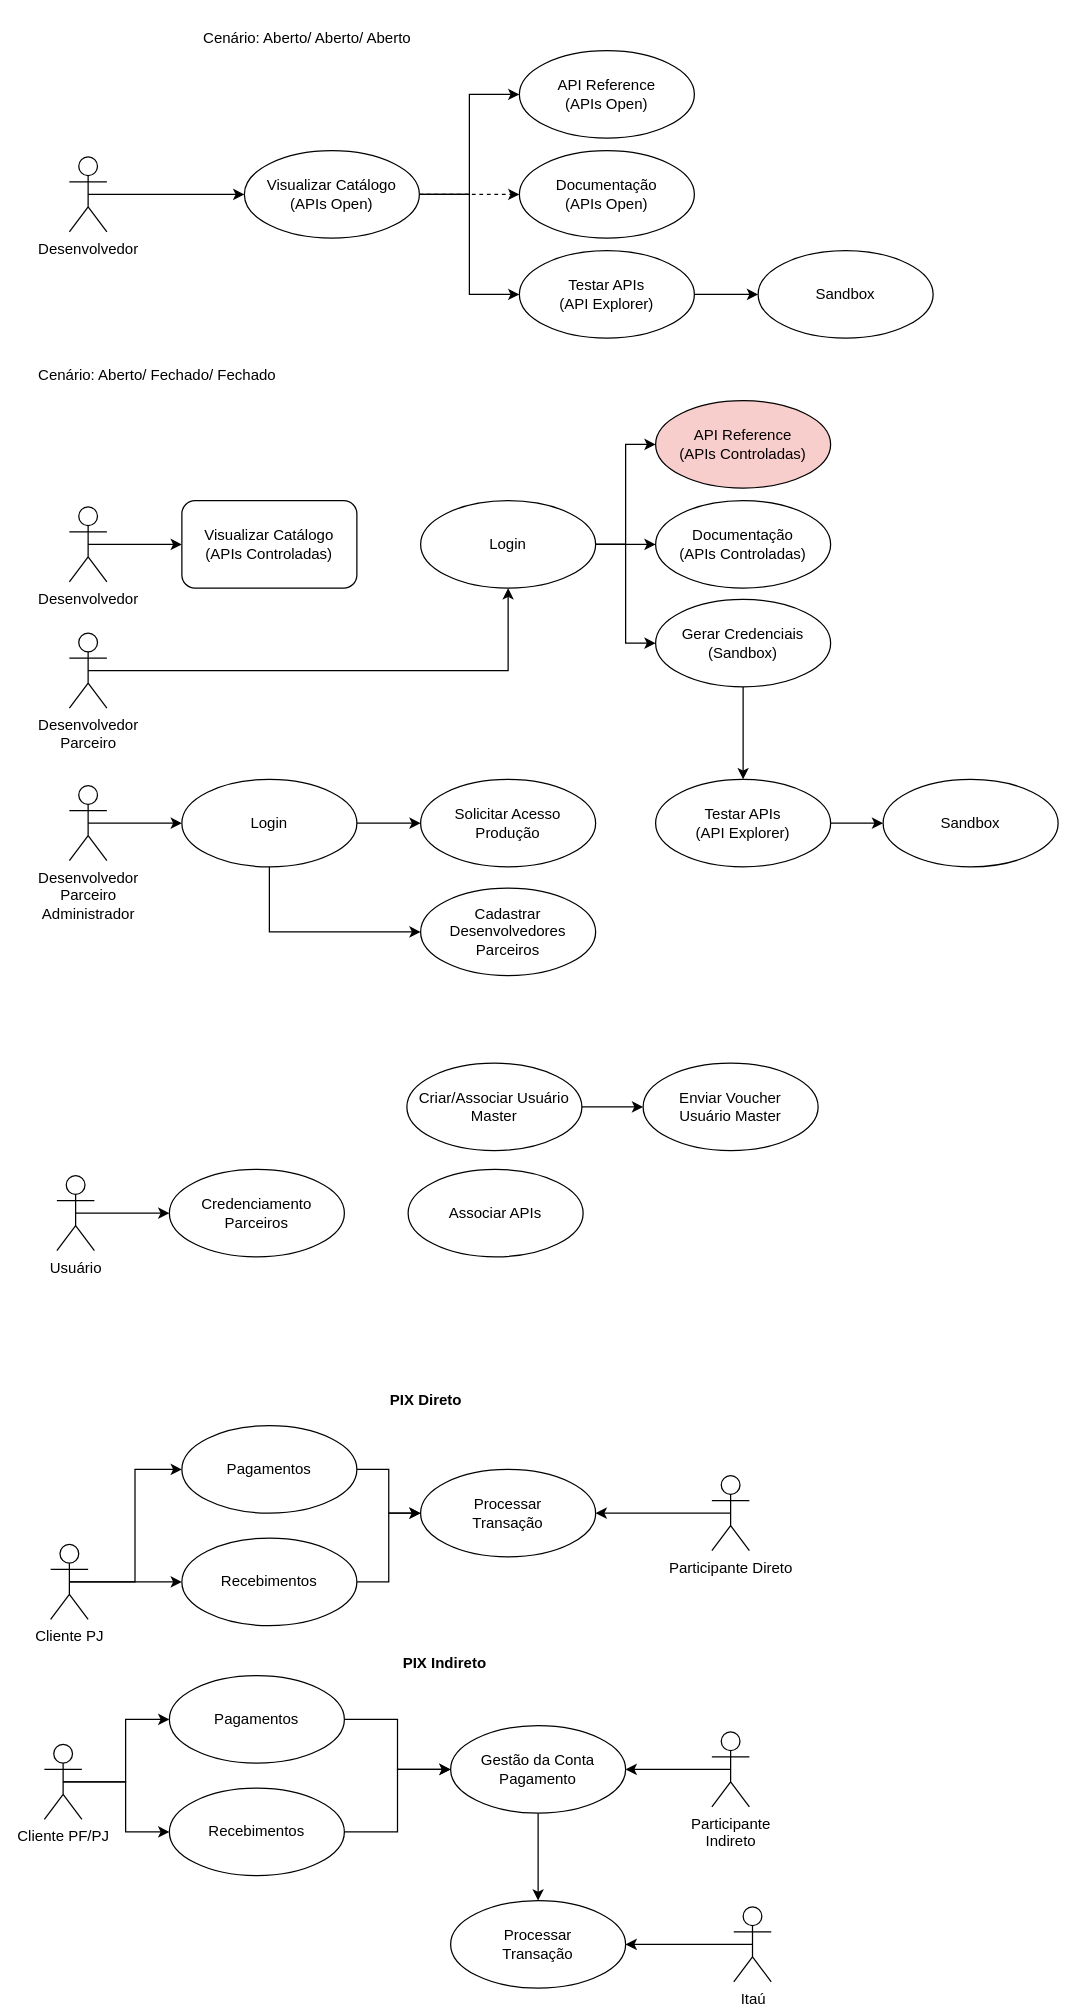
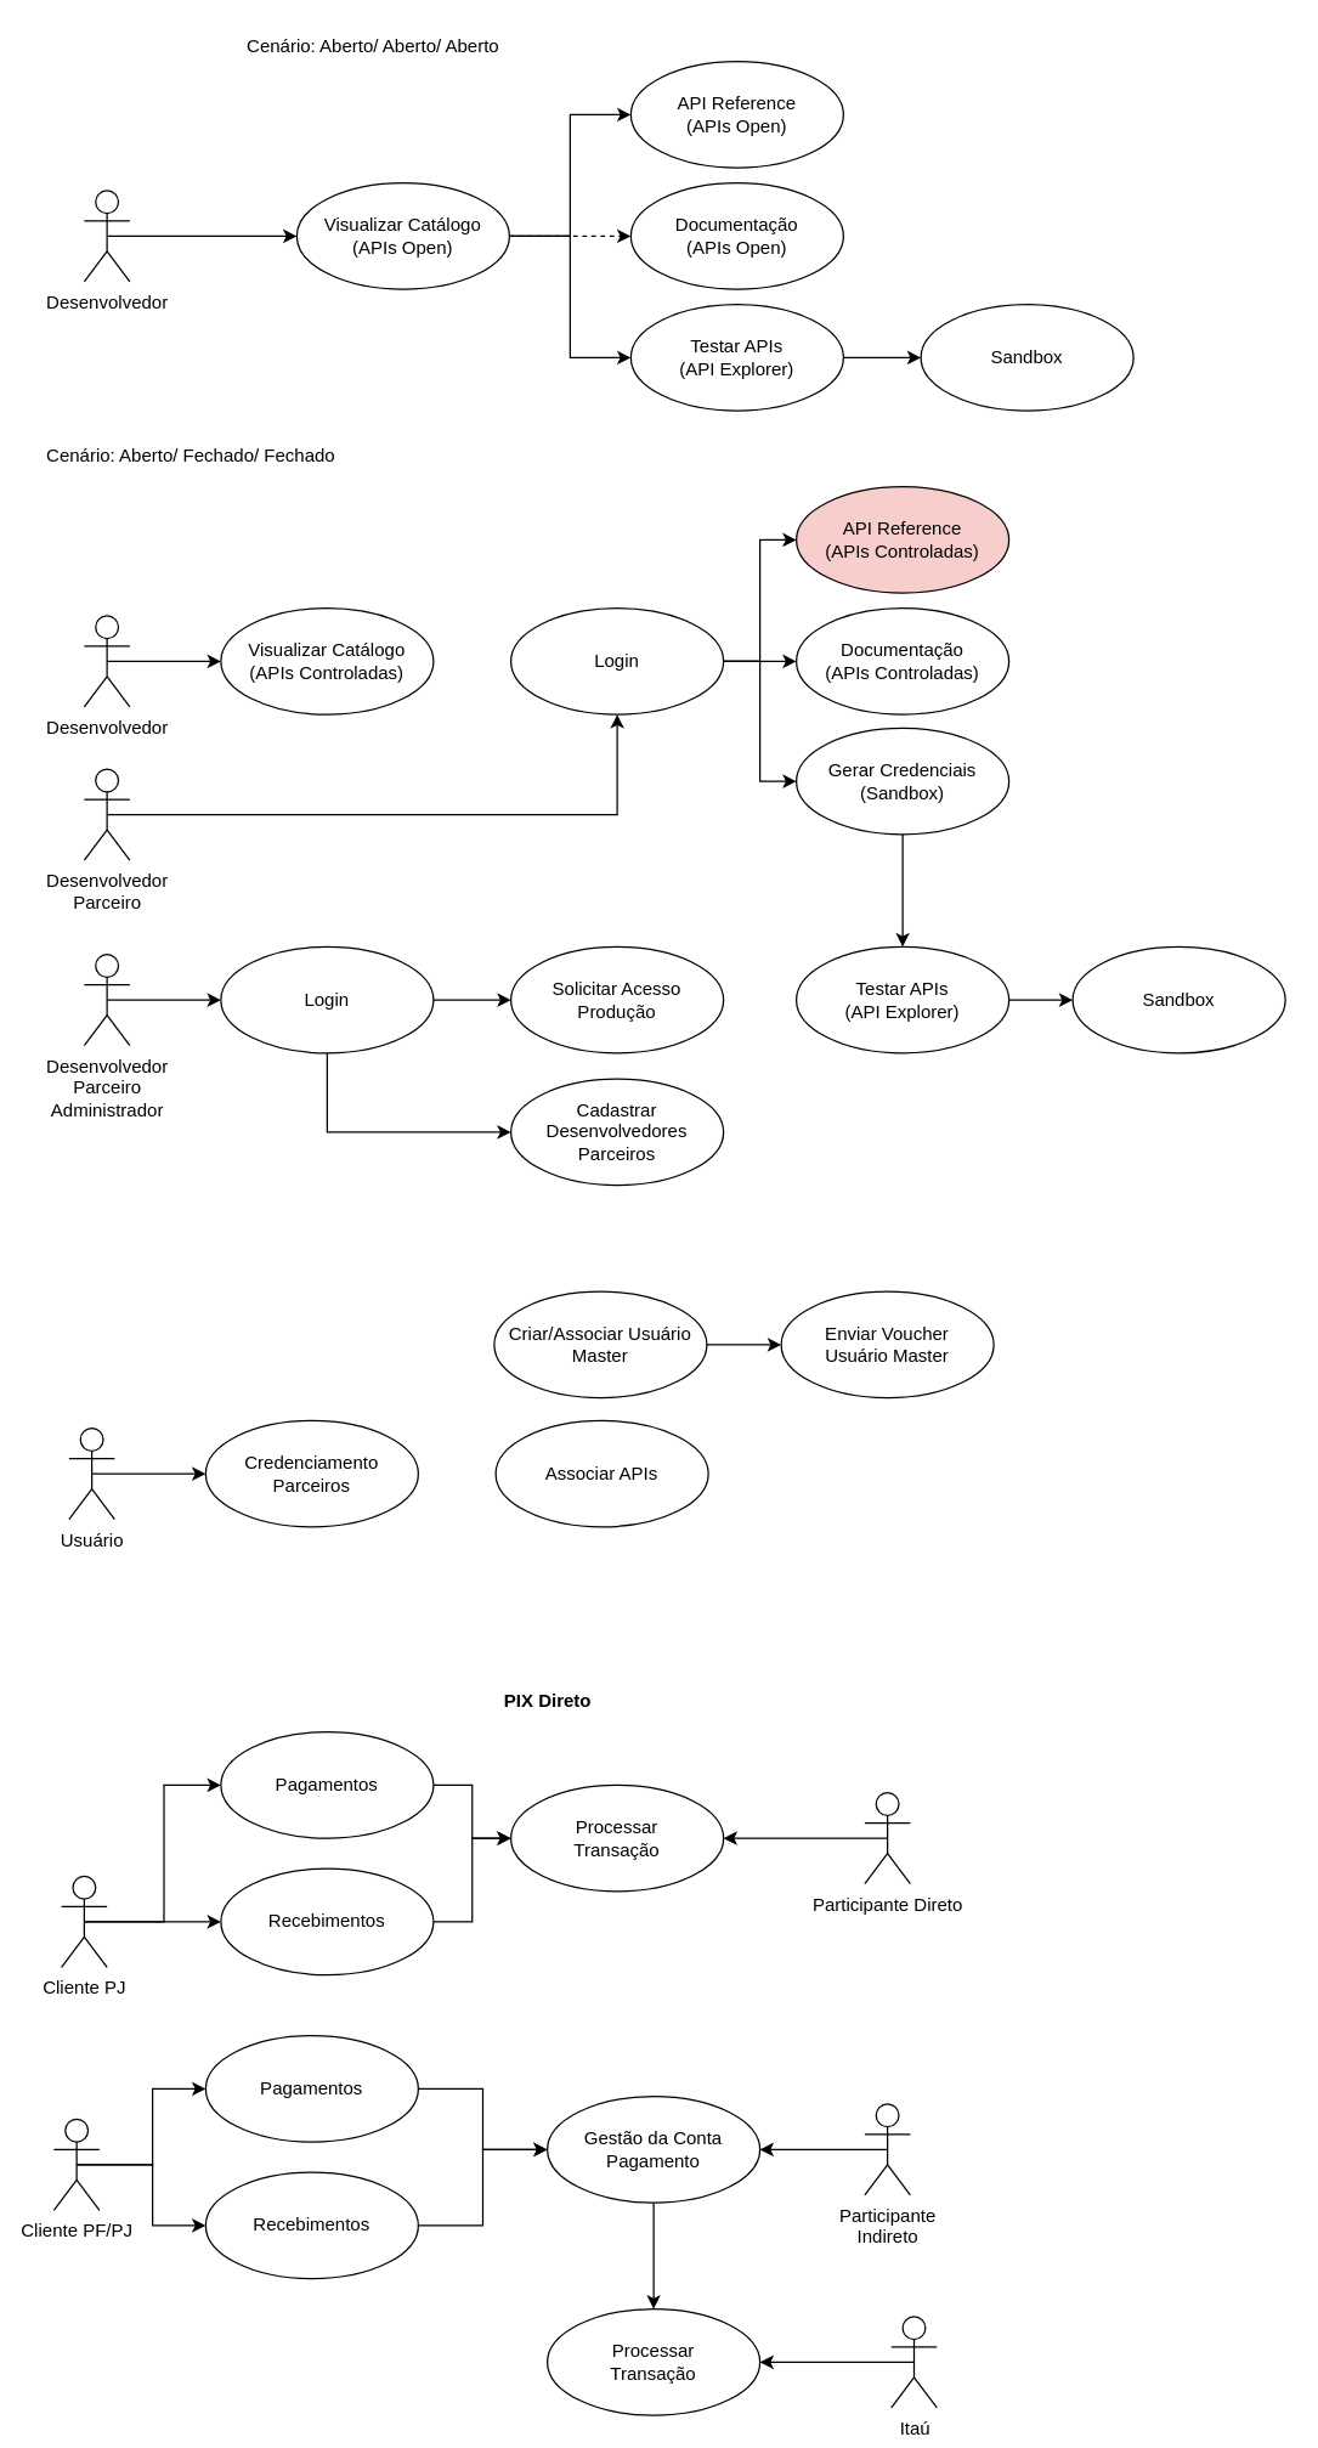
- <mxCell id="24" value="Visualizar Catálogo&lt;br&gt;(APIs Controladas)" style="whiteSpace=wrap;html=1;rounded=1;" vertex="1" parent="1"><mxGeometry x="145" y="400" width="140" height="70" as="geometry" /></mxCell>
+ <mxCell id="24" value="Visualizar Catálogo&lt;br&gt;(APIs Controladas)" style="ellipse;whiteSpace=wrap;html=1;" vertex="1" parent="1"><mxGeometry x="145" y="400" width="140" height="70" as="geometry" /></mxCell>
- <mxCell id="66" value="&lt;b&gt;PIX Direto&lt;/b&gt;" style="text;html=1;align=center;verticalAlign=middle;resizable=0;points=[];autosize=1;" vertex="1" parent="1"><mxGeometry x="305" y="1110" width="70" height="20" as="geometry" /></mxCell>
+ <mxCell id="66" value="&lt;b&gt;PIX Direto&lt;/b&gt;" style="text;html=1;align=center;verticalAlign=middle;resizable=0;points=[];autosize=1;" vertex="1" parent="1"><mxGeometry x="325" y="1110" width="70" height="20" as="geometry" /></mxCell>
- <mxCell id="70" value="&lt;b&gt;PIX Indireto&lt;/b&gt;" style="text;html=1;align=center;verticalAlign=middle;resizable=0;points=[];autosize=1;" vertex="1" parent="1"><mxGeometry x="315" y="1320" width="80" height="20" as="geometry" /></mxCell>
